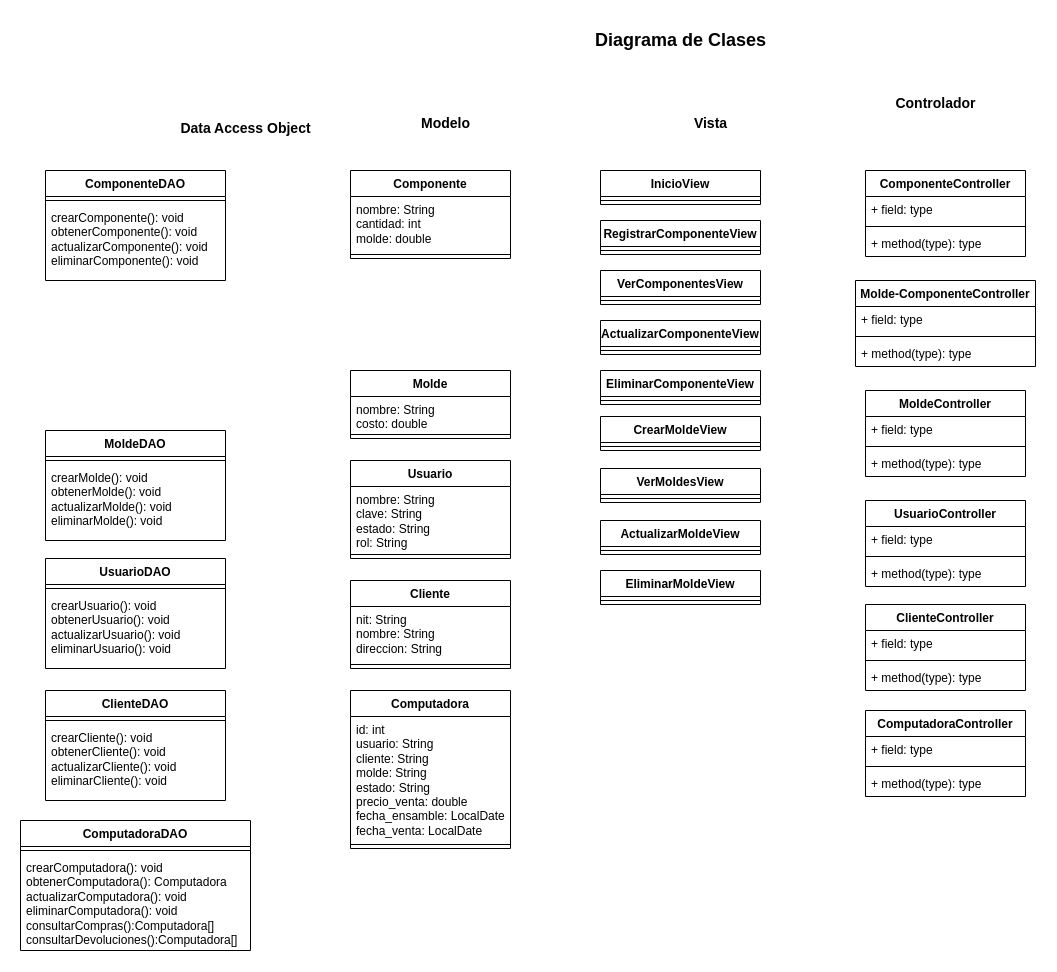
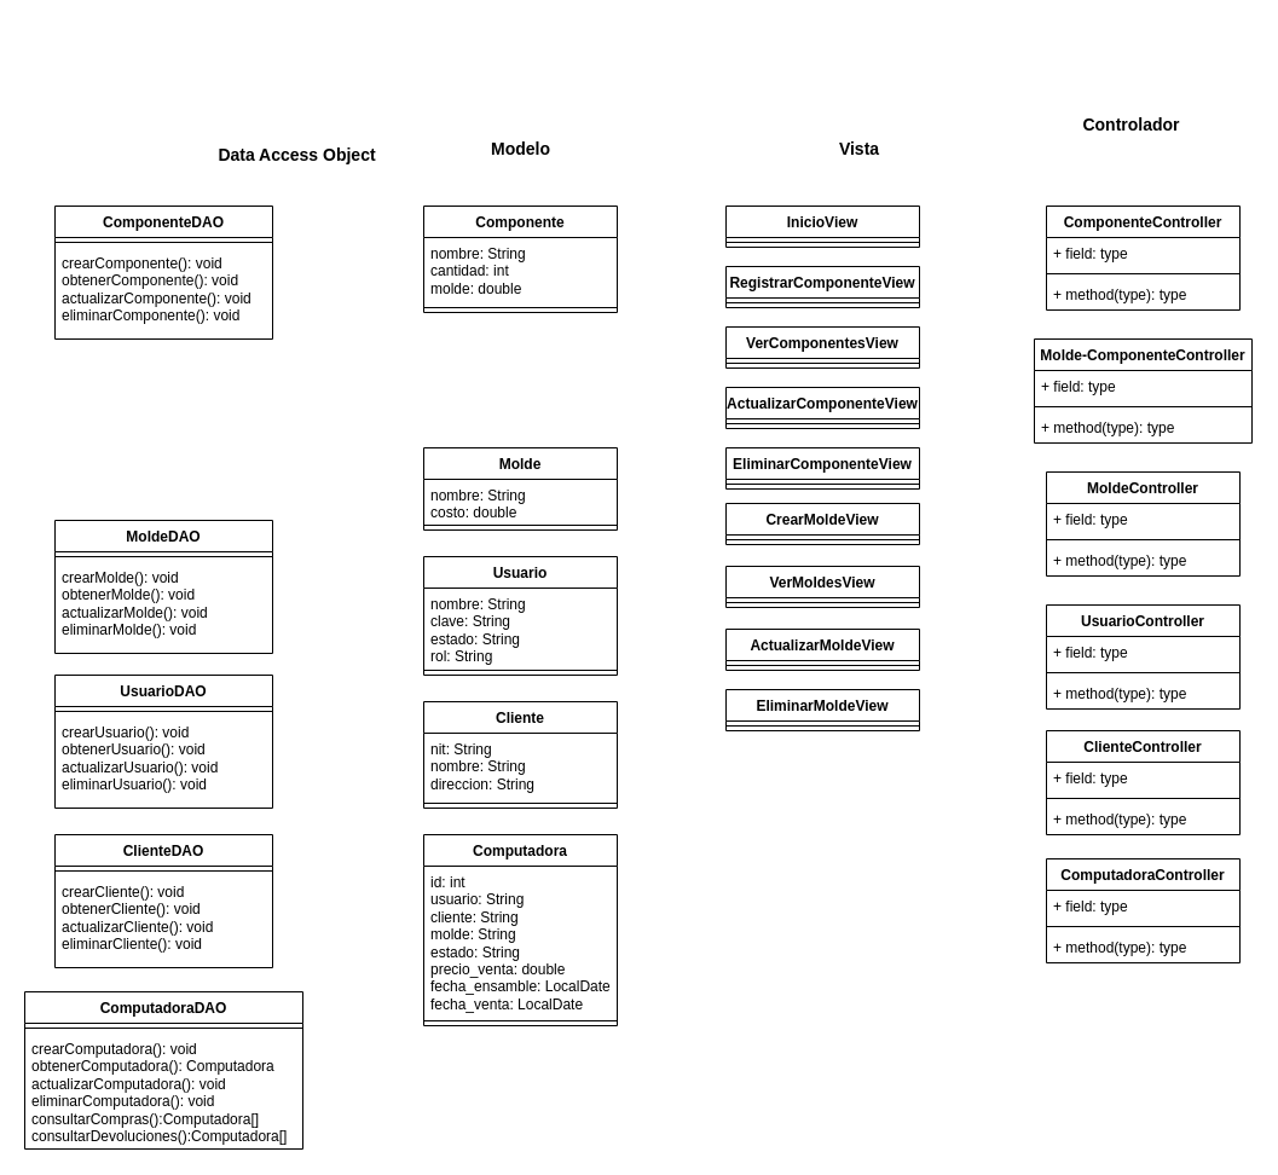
- <mxCell id="2" value="&lt;b&gt;&lt;font style=&quot;font-size: 18px;&quot;&gt;Diagrama de Clases&lt;/font&gt;&lt;/b&gt;" style="text;html=1;align=center;verticalAlign=middle;resizable=0;points=[];autosize=1;strokeColor=none;fillColor=none;" parent="1" vertex="1"><mxGeometry x="585" y="20" width="190" height="40" as="geometry" /></mxCell>
- <mxCell id="6" value="&lt;b&gt;&lt;font style=&quot;font-size: 14px;&quot;&gt;Modelo&lt;/font&gt;&lt;/b&gt;" style="text;html=1;align=center;verticalAlign=middle;resizable=0;points=[];autosize=1;strokeColor=none;fillColor=none;" parent="1" vertex="1"><mxGeometry x="410" y="108" width="70" height="30" as="geometry" /></mxCell>
+ <mxCell id="6" value="&lt;b&gt;&lt;font style=&quot;font-size: 14px;&quot;&gt;Modelo&lt;/font&gt;&lt;/b&gt;" style="text;html=1;align=center;verticalAlign=middle;resizable=0;points=[];autosize=1;strokeColor=none;fillColor=none;" parent="1" vertex="1"><mxGeometry x="395" y="108" width="70" height="30" as="geometry" /></mxCell>
